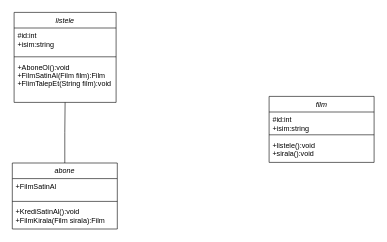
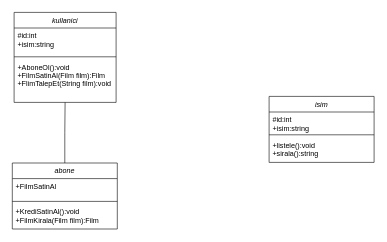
- <mxCell id="2" value="listele" style="swimlane;fontStyle=2;align=center;verticalAlign=top;childLayout=stackLayout;horizontal=1;startSize=26;horizontalStack=0;resizeParent=1;resizeLast=0;collapsible=1;marginBottom=0;rounded=0;shadow=0;strokeWidth=1;" parent="1" vertex="1"><mxGeometry x="23" y="20" width="170" height="150" as="geometry"><mxRectangle x="230" y="140" width="160" height="26" as="alternateBounds" /></mxGeometry></mxCell>
+ <mxCell id="2" value="kullanici" style="swimlane;fontStyle=2;align=center;verticalAlign=top;childLayout=stackLayout;horizontal=1;startSize=26;horizontalStack=0;resizeParent=1;resizeLast=0;collapsible=1;marginBottom=0;rounded=0;shadow=0;strokeWidth=1;" parent="1" vertex="1"><mxGeometry x="23" y="20" width="170" height="150" as="geometry"><mxRectangle x="230" y="140" width="160" height="26" as="alternateBounds" /></mxGeometry></mxCell>
- <mxCell id="11" value="film" style="swimlane;fontStyle=2;align=center;verticalAlign=top;childLayout=stackLayout;horizontal=1;startSize=26;horizontalStack=0;resizeParent=1;resizeLast=0;collapsible=1;marginBottom=0;rounded=0;shadow=0;strokeWidth=1;" vertex="1" parent="1"><mxGeometry x="448" y="160" width="175" height="110" as="geometry"><mxRectangle x="230" y="140" width="160" height="26" as="alternateBounds" /></mxGeometry></mxCell>
+ <mxCell id="11" value="isim" style="swimlane;fontStyle=2;align=center;verticalAlign=top;childLayout=stackLayout;horizontal=1;startSize=26;horizontalStack=0;resizeParent=1;resizeLast=0;collapsible=1;marginBottom=0;rounded=0;shadow=0;strokeWidth=1;" vertex="1" parent="1"><mxGeometry x="448" y="160" width="175" height="110" as="geometry"><mxRectangle x="230" y="140" width="160" height="26" as="alternateBounds" /></mxGeometry></mxCell>
- <mxCell id="14" value="+listele():void&#10;+sirala():void" style="text;align=left;verticalAlign=top;spacingLeft=4;spacingRight=4;overflow=hidden;rotatable=0;points=[[0,0.5],[1,0.5]];portConstraint=eastwest;" vertex="1" parent="11"><mxGeometry y="68" width="175" height="42" as="geometry" /></mxCell>
+ <mxCell id="14" value="+listele():void&#10;+sirala():string" style="text;align=left;verticalAlign=top;spacingLeft=4;spacingRight=4;overflow=hidden;rotatable=0;points=[[0,0.5],[1,0.5]];portConstraint=eastwest;" vertex="1" parent="11"><mxGeometry y="68" width="175" height="42" as="geometry" /></mxCell>
- <mxCell id="10" value="+KrediSatinAl():void&#10;+FilmKirala(Film sirala):Film" style="text;align=left;verticalAlign=top;spacingLeft=4;spacingRight=4;overflow=hidden;rotatable=0;points=[[0,0.5],[1,0.5]];portConstraint=eastwest;" vertex="1" parent="7"><mxGeometry y="68" width="175" height="42" as="geometry" /></mxCell>
+ <mxCell id="10" value="+KrediSatinAl():void&#10;+FilmKirala(Film film):Film" style="text;align=left;verticalAlign=top;spacingLeft=4;spacingRight=4;overflow=hidden;rotatable=0;points=[[0,0.5],[1,0.5]];portConstraint=eastwest;" vertex="1" parent="7"><mxGeometry y="68" width="175" height="42" as="geometry" /></mxCell>
